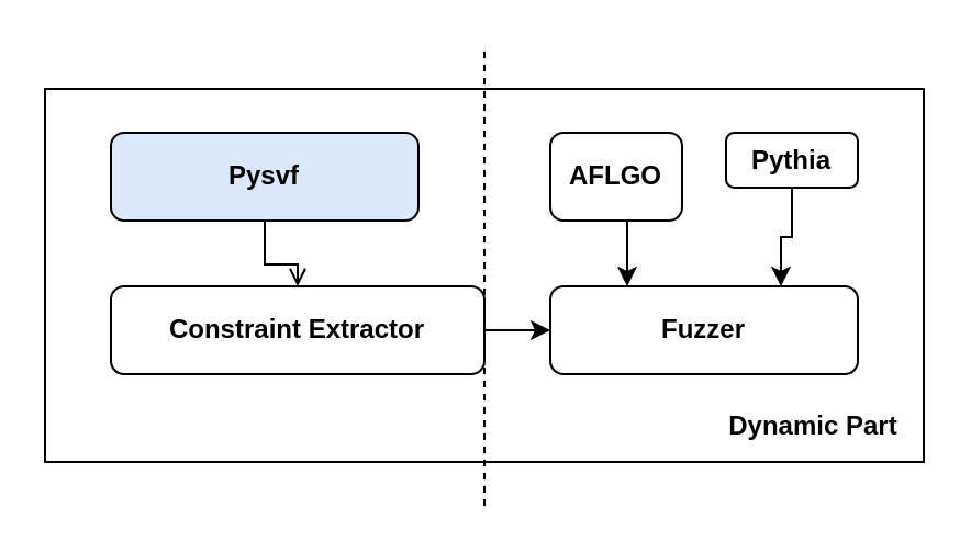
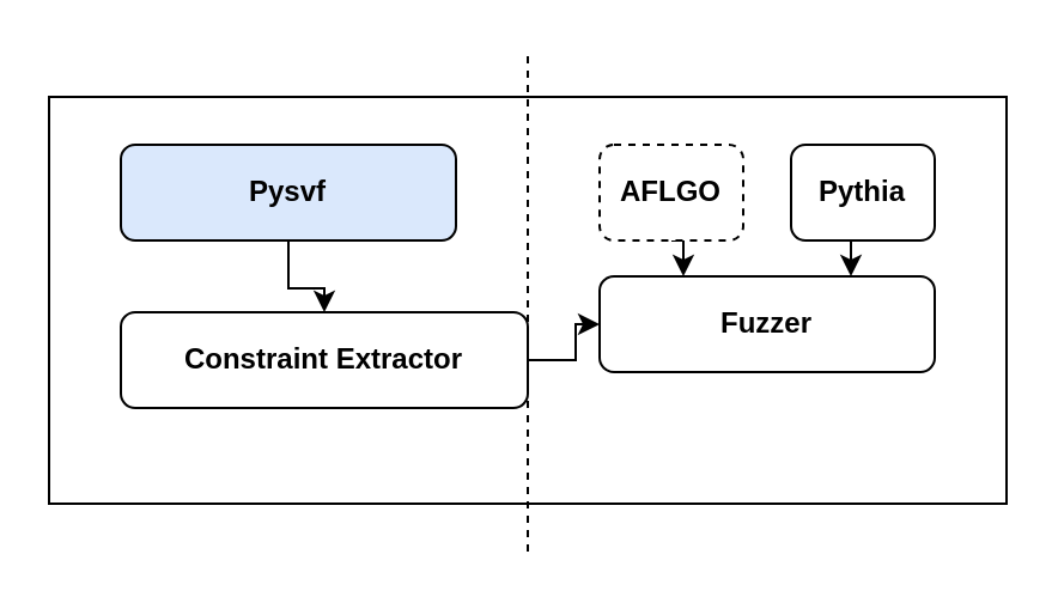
- <mxCell id="10" value="Pythia" style="rounded=1;whiteSpace=wrap;html=1;fontStyle=1" vertex="1" parent="1"><mxGeometry x="330" y="60" width="60" height="25" as="geometry" /></mxCell>
+ <mxCell id="10" value="Pythia" style="rounded=1;whiteSpace=wrap;html=1;fontStyle=1" vertex="1" parent="1"><mxGeometry x="330" y="60" width="60" height="40" as="geometry" /></mxCell>
- <mxCell id="12" value="AFLGO" style="rounded=1;whiteSpace=wrap;html=1;fontStyle=1" vertex="1" parent="1"><mxGeometry x="250" y="60" width="60" height="40" as="geometry" /></mxCell>
+ <mxCell id="12" value="AFLGO" style="rounded=1;whiteSpace=wrap;html=1;fontStyle=1;dashed=1;" vertex="1" parent="1"><mxGeometry x="250" y="60" width="60" height="40" as="geometry" /></mxCell>
- <mxCell id="6" value="" style="edgeStyle=orthogonalEdgeStyle;rounded=0;orthogonalLoop=1;jettySize=auto;html=1;endArrow=open;" edge="1" parent="1" source="7" target="5"><mxGeometry relative="1" as="geometry" /></mxCell>
+ <mxCell id="6" value="" style="edgeStyle=orthogonalEdgeStyle;rounded=0;orthogonalLoop=1;jettySize=auto;html=1;" edge="1" parent="1" source="7" target="5"><mxGeometry relative="1" as="geometry" /></mxCell>
- <mxCell id="8" value="Fuzzer" style="rounded=1;whiteSpace=wrap;html=1;fontStyle=1" vertex="1" parent="1"><mxGeometry x="250" y="130" width="140" height="40" as="geometry" /></mxCell>
+ <mxCell id="8" value="Fuzzer" style="rounded=1;whiteSpace=wrap;html=1;fontStyle=1" vertex="1" parent="1"><mxGeometry x="250" y="115" width="140" height="40" as="geometry" /></mxCell>
- <mxCell id="13" value="Dynamic Part" style="text;html=1;align=center;verticalAlign=middle;whiteSpace=wrap;rounded=0;fontStyle=1" vertex="1" parent="1"><mxGeometry x="330" y="179" width="80" height="30" as="geometry" /></mxCell>
